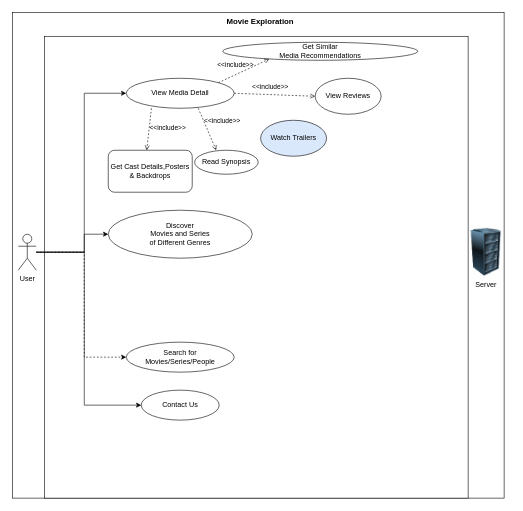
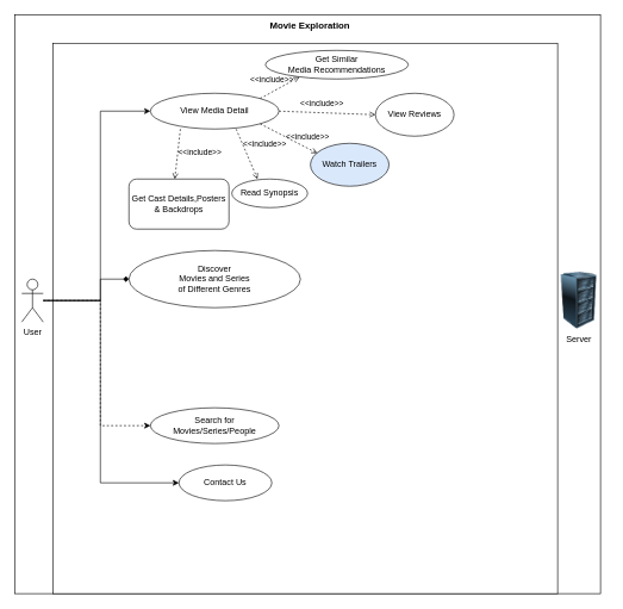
- <mxCell id="24" value="Get Similar&lt;div&gt;Media Recommendations&lt;/div&gt;" style="ellipse;whiteSpace=wrap;html=1;" vertex="1" parent="1"><mxGeometry x="371" y="70" width="325" height="30" as="geometry" /></mxCell>
+ <mxCell id="24" value="Get Similar&lt;div&gt;Media Recommendations&lt;/div&gt;" style="ellipse;whiteSpace=wrap;html=1;" vertex="1" parent="1"><mxGeometry x="371" y="70" width="200" height="40" as="geometry" /></mxCell>
+ <mxCell id="19" value="&amp;lt;&amp;lt;include&amp;gt;&amp;gt;" style="html=1;verticalAlign=bottom;labelBackgroundColor=none;endArrow=open;endFill=0;dashed=1;rounded=0;exitX=1;exitY=1;exitDx=0;exitDy=0;entryX=0.087;entryY=0.231;entryDx=0;entryDy=0;entryPerimeter=0;" edge="1" parent="1" source="14" target="18"><mxGeometry x="0.59" y="6" width="160" relative="1" as="geometry"><mxPoint x="371" y="180" as="sourcePoint" /><mxPoint x="461" y="185" as="targetPoint" /><mxPoint as="offset" /></mxGeometry></mxCell>
- <mxCell id="7" style="edgeStyle=orthogonalEdgeStyle;rounded=0;orthogonalLoop=1;jettySize=auto;html=1;" edge="1" parent="1" source="9" target="12"><mxGeometry relative="1" as="geometry"><Array as="points"><mxPoint x="140" y="420" /><mxPoint x="140" y="390" /></Array></mxGeometry></mxCell>
+ <mxCell id="7" style="edgeStyle=orthogonalEdgeStyle;rounded=0;orthogonalLoop=1;jettySize=auto;html=1;endArrow=diamond;" edge="1" parent="1" source="9" target="12"><mxGeometry relative="1" as="geometry"><Array as="points"><mxPoint x="140" y="420" /><mxPoint x="140" y="390" /></Array></mxGeometry></mxCell>
- <mxCell id="13" value="Contact Us" style="ellipse;whiteSpace=wrap;html=1;" vertex="1" parent="1"><mxGeometry x="235" y="650" width="130" height="50" as="geometry" /></mxCell>
+ <mxCell id="13" value="Contact Us" style="ellipse;whiteSpace=wrap;html=1;" vertex="1" parent="1"><mxGeometry x="250" y="650" width="130" height="50" as="geometry" /></mxCell>
